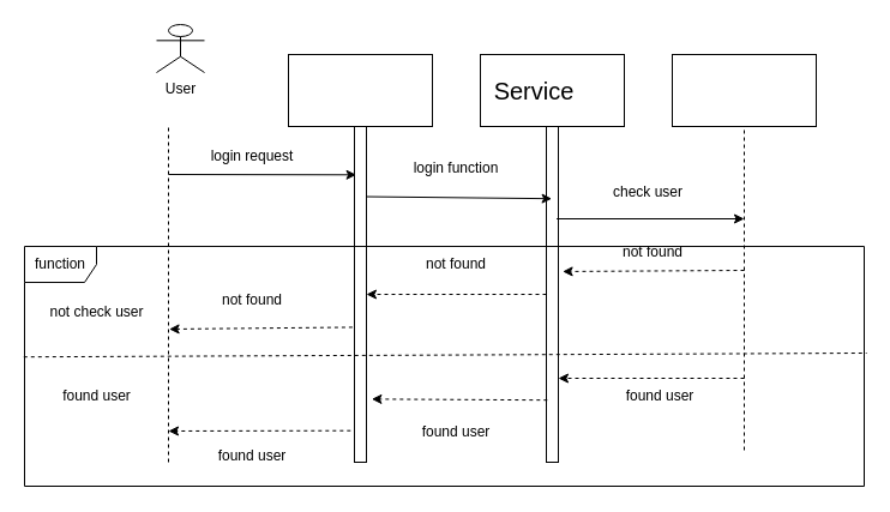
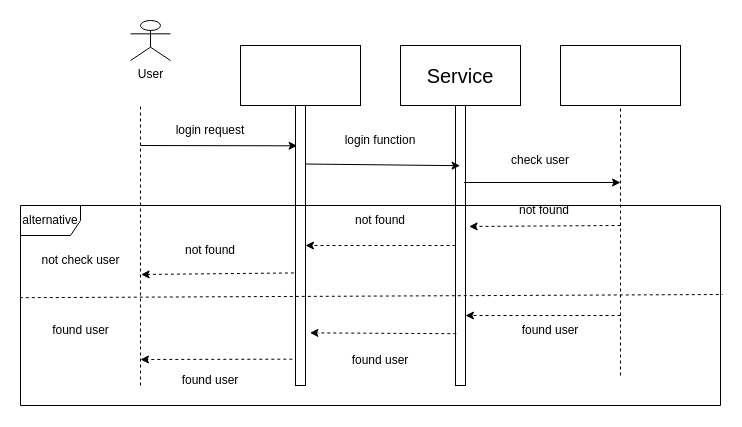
- <mxCell id="6" value="&lt;font style=&quot;font-size: 20px;&quot;&gt;Service&lt;/font&gt;" style="text;html=1;align=center;verticalAlign=middle;whiteSpace=wrap;rounded=0;" vertex="1" parent="1"><mxGeometry x="415" y="60" width="60" height="30" as="geometry" /></mxCell>
+ <mxCell id="6" value="&lt;font style=&quot;font-size: 20px;&quot;&gt;Service&lt;/font&gt;" style="text;html=1;align=center;verticalAlign=middle;whiteSpace=wrap;rounded=0;" vertex="1" parent="1"><mxGeometry x="430" y="60" width="60" height="30" as="geometry" /></mxCell>
- <mxCell id="17" value="function" style="shape=umlFrame;whiteSpace=wrap;html=1;pointerEvents=0;" vertex="1" parent="1"><mxGeometry x="20" y="205" width="700" height="200" as="geometry" /></mxCell>
+ <mxCell id="17" value="alternative" style="shape=umlFrame;whiteSpace=wrap;html=1;pointerEvents=0;" vertex="1" parent="1"><mxGeometry x="20" y="205" width="700" height="200" as="geometry" /></mxCell>
